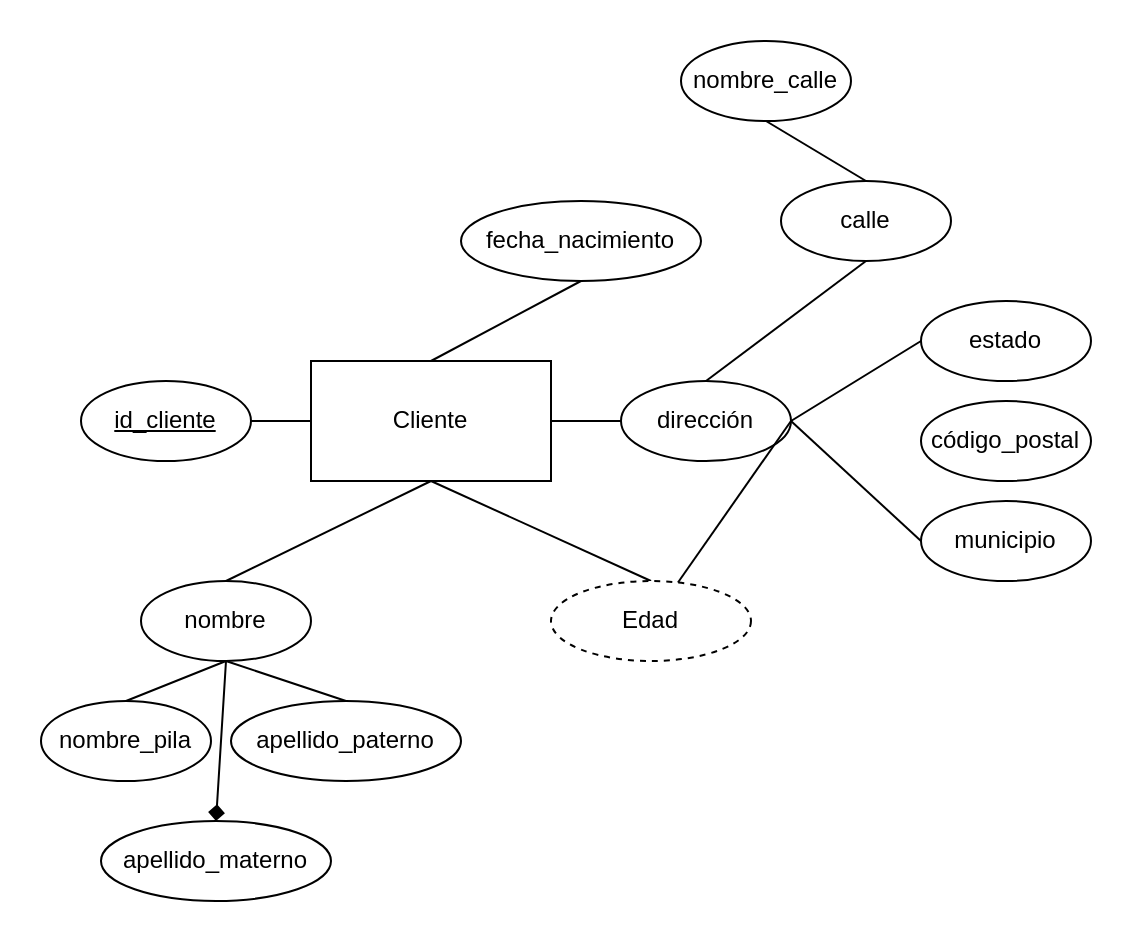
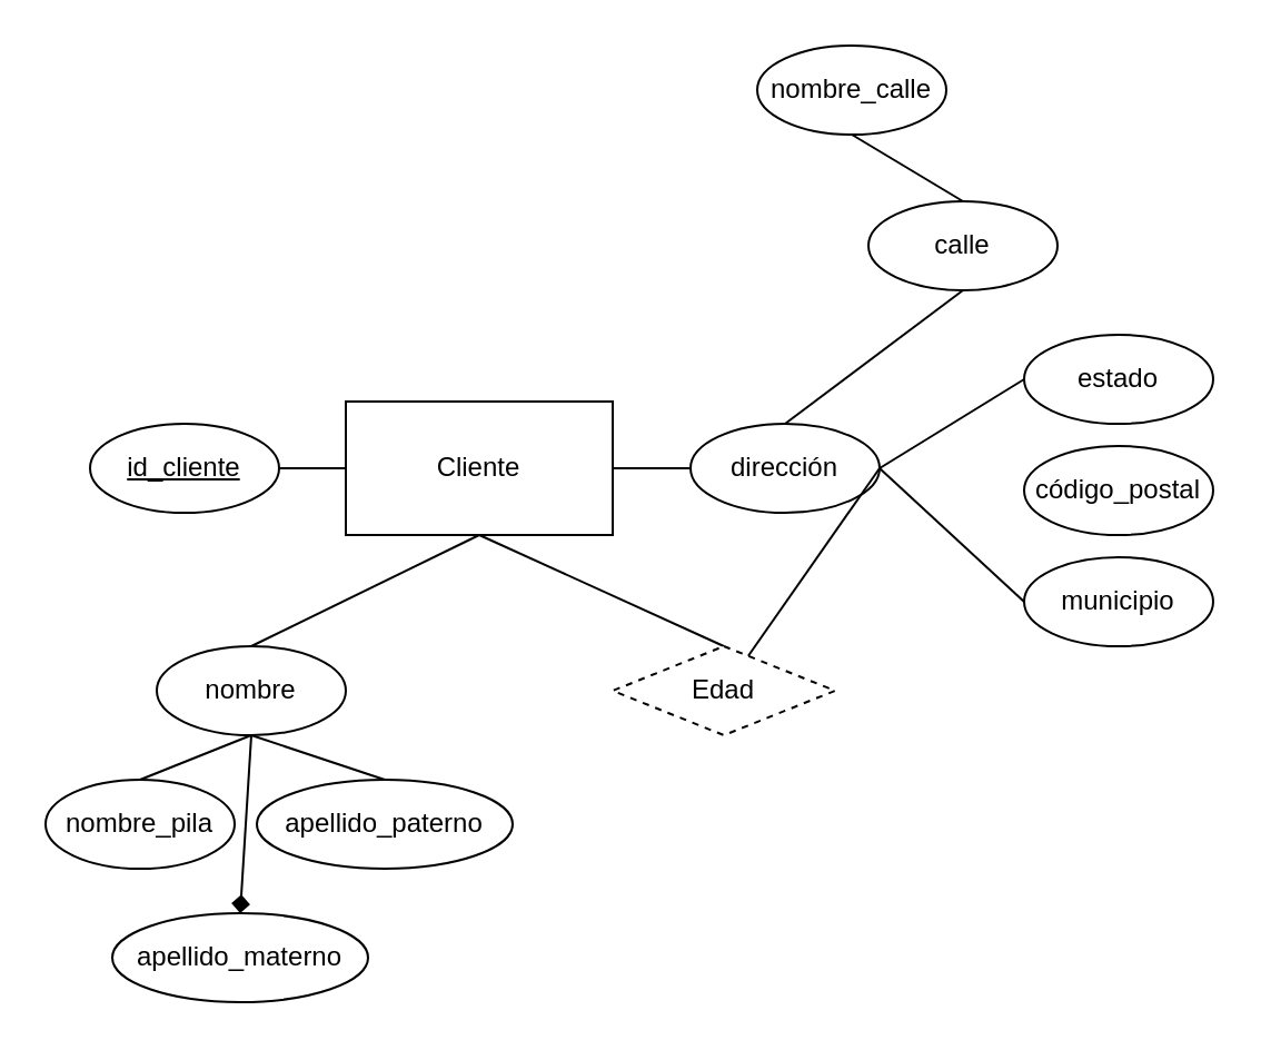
- <mxCell id="17" value="fecha_nacimiento" style="ellipse;whiteSpace=wrap;html=1;" vertex="1" parent="1"><mxGeometry x="230" y="100" width="120" height="40" as="geometry" /></mxCell>
- <mxCell id="18" value="" style="endArrow=none;html=1;rounded=0;exitX=0.5;exitY=1;exitDx=0;exitDy=0;entryX=0.5;entryY=0;entryDx=0;entryDy=0;" edge="1" parent="1" source="17" target="2"><mxGeometry width="50" height="50" relative="1" as="geometry"><mxPoint x="370" y="160" as="sourcePoint" /><mxPoint x="420" y="110" as="targetPoint" /></mxGeometry></mxCell>
- <mxCell id="14" value="Edad" style="ellipse;whiteSpace=wrap;html=1;align=center;dashed=1;" vertex="1" parent="1"><mxGeometry x="275" y="290" width="100" height="40" as="geometry" /></mxCell>
+ <mxCell id="14" value="Edad" style="rhombus;whiteSpace=wrap;html=1;align=center;dashed=1;" vertex="1" parent="1"><mxGeometry x="275" y="290" width="100" height="40" as="geometry" /></mxCell>
